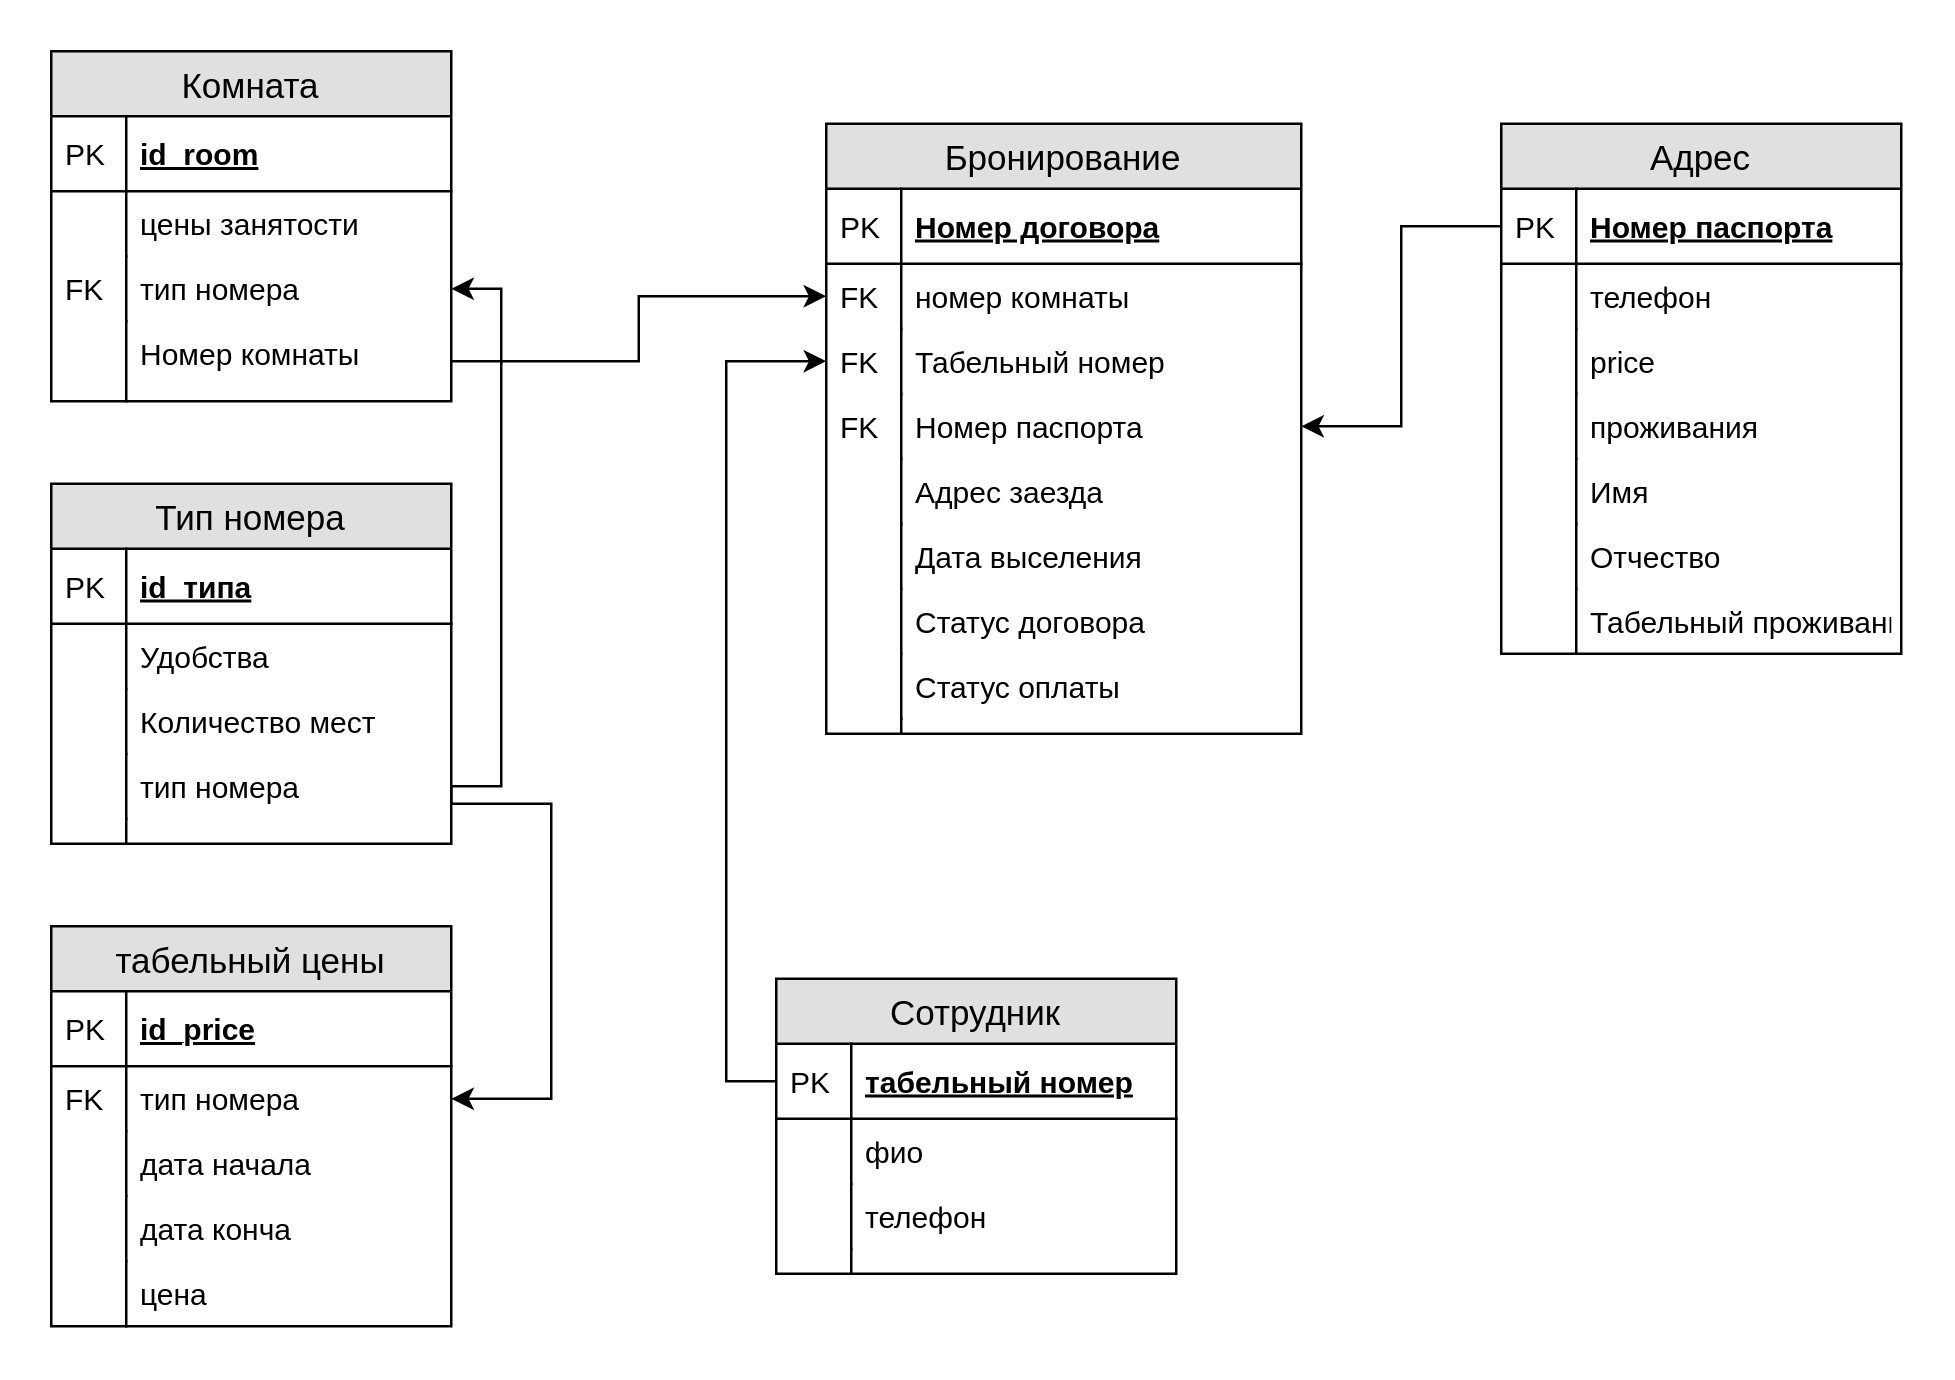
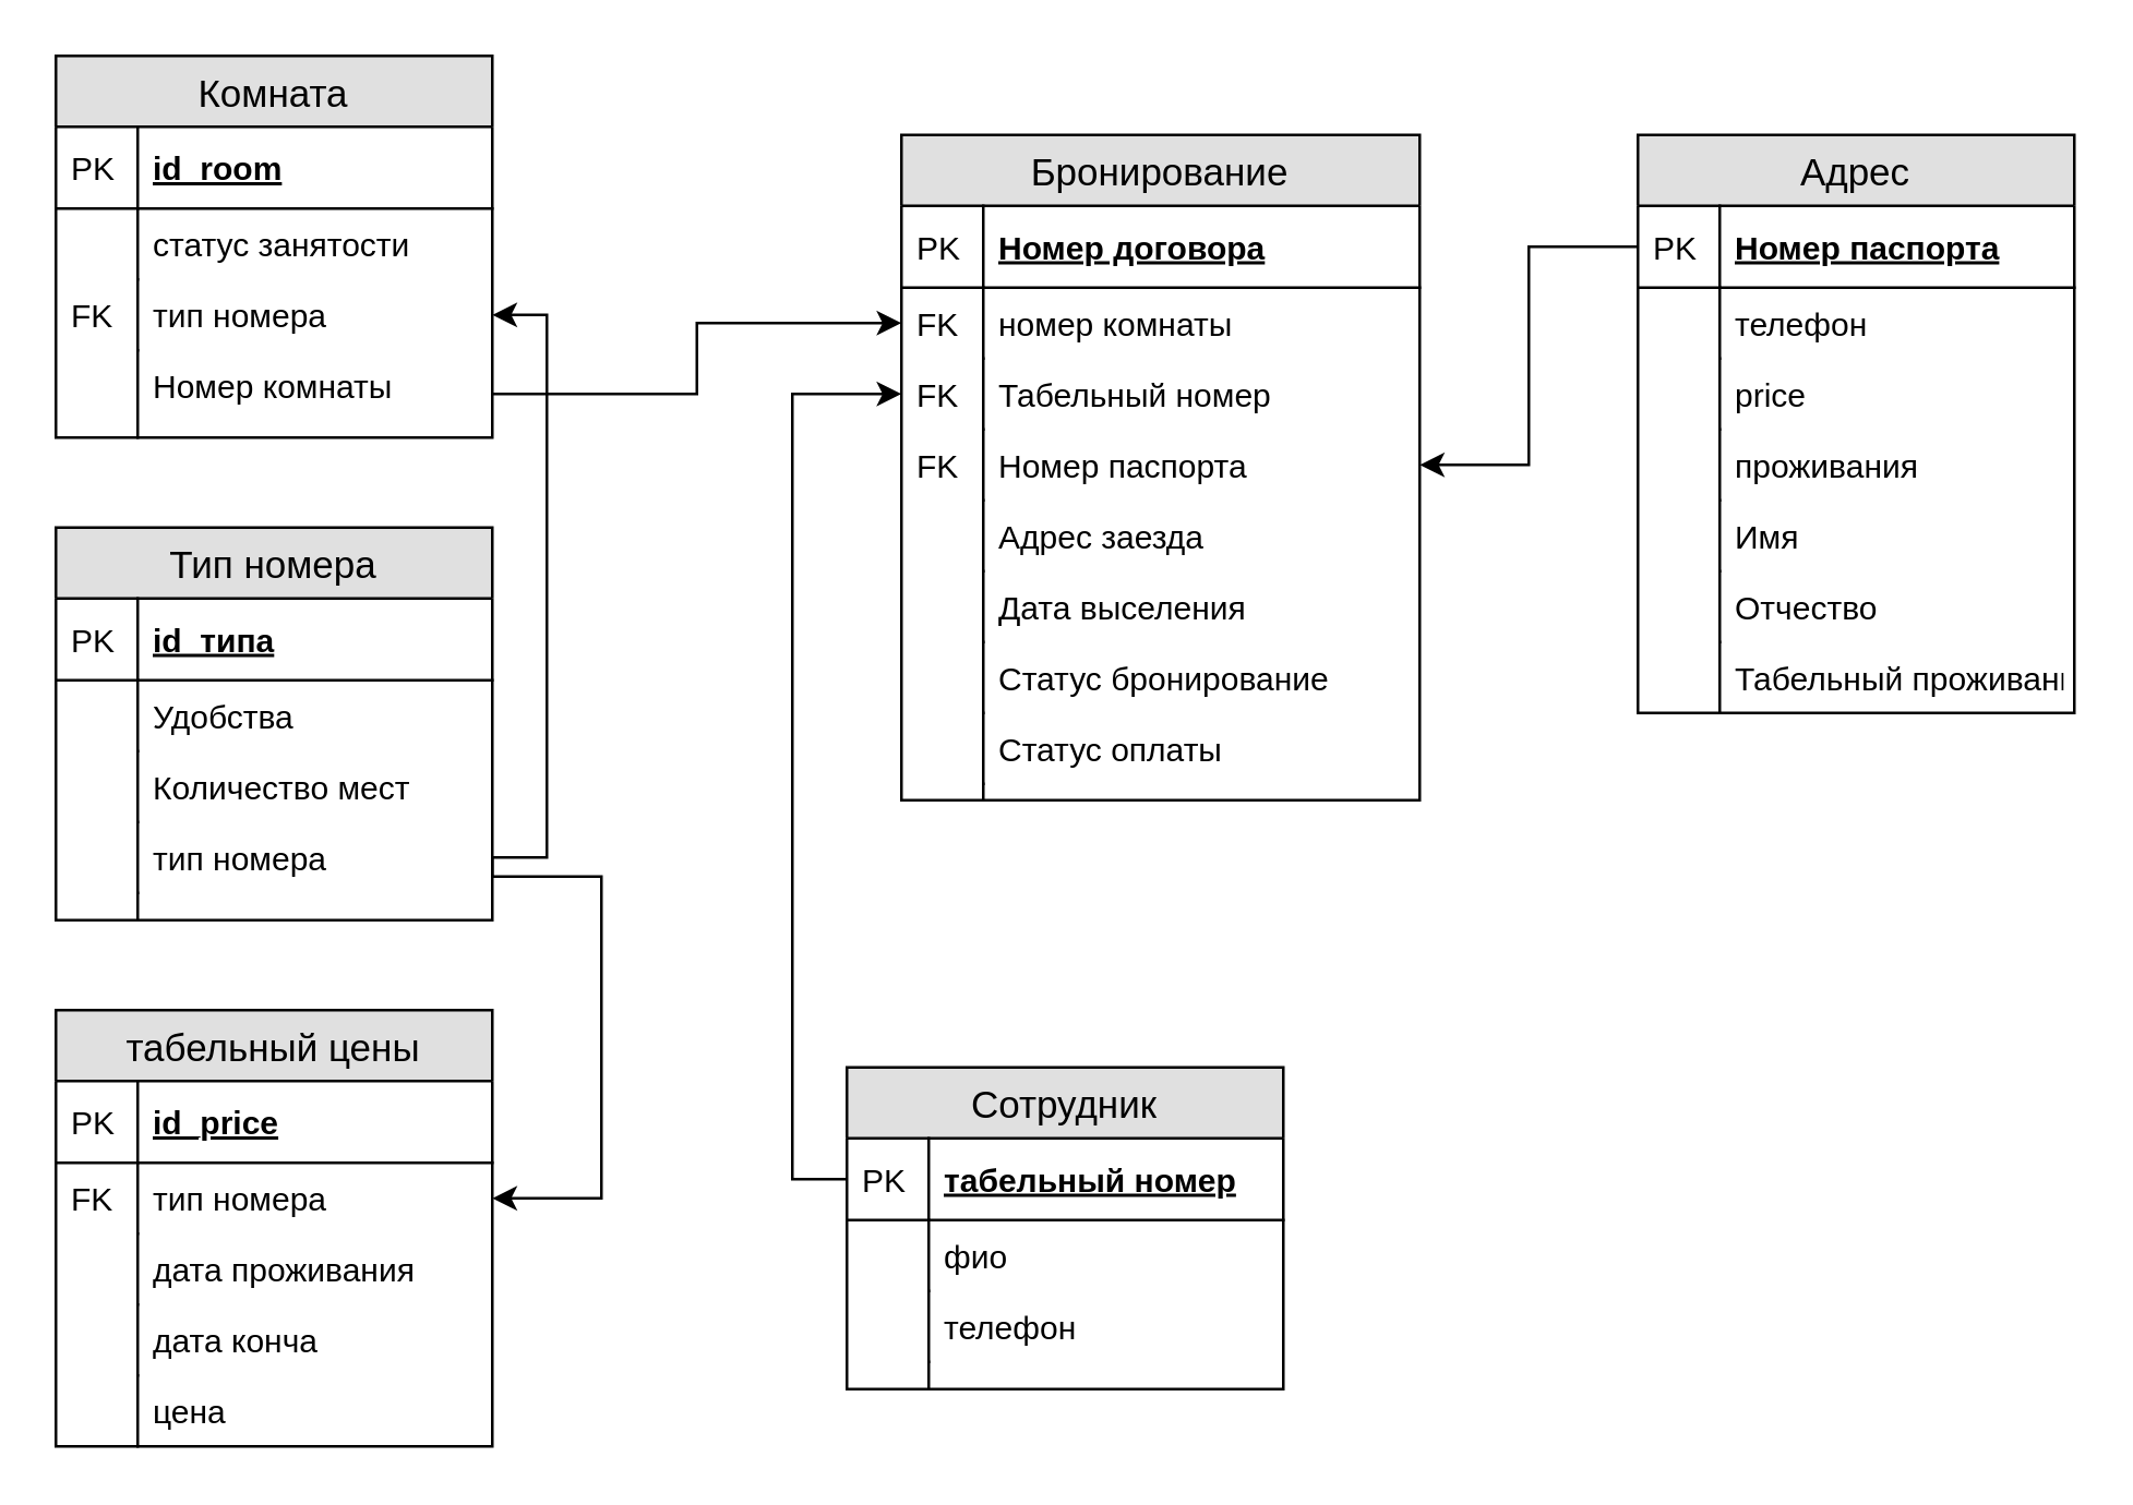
- <mxCell id="5" value="цены занятости" style="shape=partialRectangle;top=0;left=0;right=0;bottom=0;align=left;verticalAlign=top;fillColor=none;spacingLeft=34;spacingRight=4;overflow=hidden;rotatable=0;points=[[0,0.5],[1,0.5]];portConstraint=eastwest;dropTarget=0;fontSize=12;" parent="2" vertex="1"><mxGeometry y="56" width="160" height="26" as="geometry" /></mxCell>
+ <mxCell id="5" value="статус занятости" style="shape=partialRectangle;top=0;left=0;right=0;bottom=0;align=left;verticalAlign=top;fillColor=none;spacingLeft=34;spacingRight=4;overflow=hidden;rotatable=0;points=[[0,0.5],[1,0.5]];portConstraint=eastwest;dropTarget=0;fontSize=12;" parent="2" vertex="1"><mxGeometry y="56" width="160" height="26" as="geometry" /></mxCell>
- <mxCell id="48" value="Статус договора" style="shape=partialRectangle;top=0;left=0;right=0;bottom=0;align=left;verticalAlign=top;fillColor=none;spacingLeft=34;spacingRight=4;overflow=hidden;rotatable=0;points=[[0,0.5],[1,0.5]];portConstraint=eastwest;dropTarget=0;fontSize=12;" parent="35" vertex="1"><mxGeometry y="186" width="190" height="26" as="geometry" /></mxCell>
+ <mxCell id="48" value="Статус бронирование" style="shape=partialRectangle;top=0;left=0;right=0;bottom=0;align=left;verticalAlign=top;fillColor=none;spacingLeft=34;spacingRight=4;overflow=hidden;rotatable=0;points=[[0,0.5],[1,0.5]];portConstraint=eastwest;dropTarget=0;fontSize=12;" parent="35" vertex="1"><mxGeometry y="186" width="190" height="26" as="geometry" /></mxCell>
- <mxCell id="28" value="дата начала" style="shape=partialRectangle;top=0;left=0;right=0;bottom=0;align=left;verticalAlign=top;fillColor=none;spacingLeft=34;spacingRight=4;overflow=hidden;rotatable=0;points=[[0,0.5],[1,0.5]];portConstraint=eastwest;dropTarget=0;fontSize=12;" parent="23" vertex="1"><mxGeometry y="82" width="160" height="26" as="geometry" /></mxCell>
+ <mxCell id="28" value="дата проживания" style="shape=partialRectangle;top=0;left=0;right=0;bottom=0;align=left;verticalAlign=top;fillColor=none;spacingLeft=34;spacingRight=4;overflow=hidden;rotatable=0;points=[[0,0.5],[1,0.5]];portConstraint=eastwest;dropTarget=0;fontSize=12;" parent="23" vertex="1"><mxGeometry y="82" width="160" height="26" as="geometry" /></mxCell>
